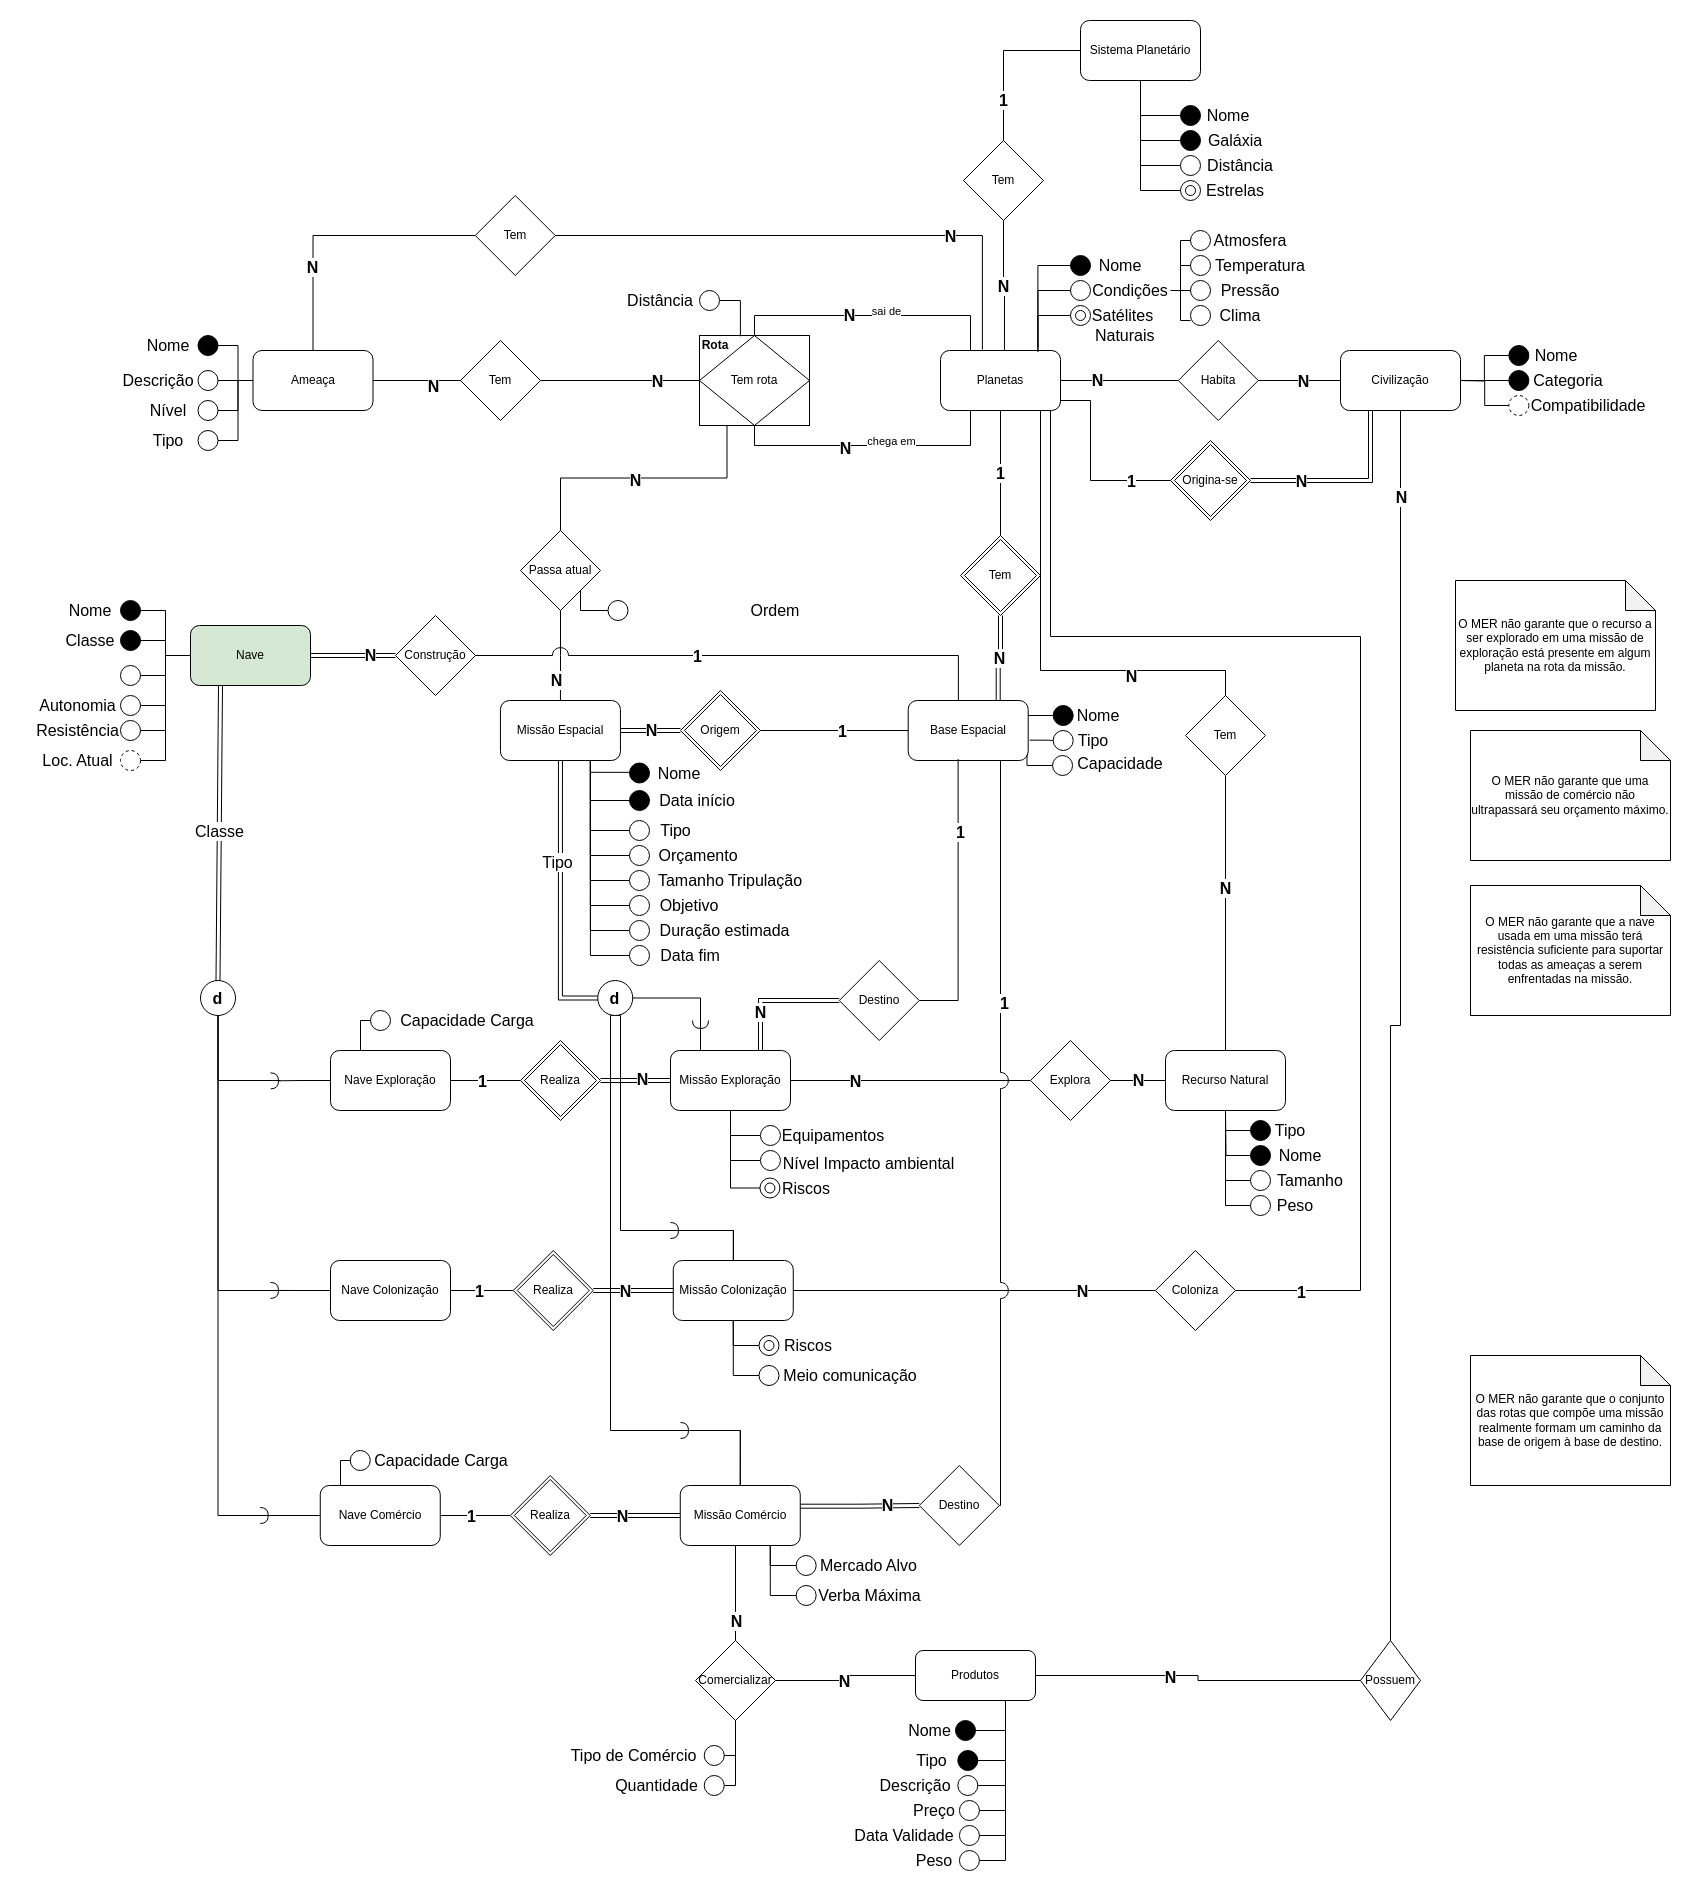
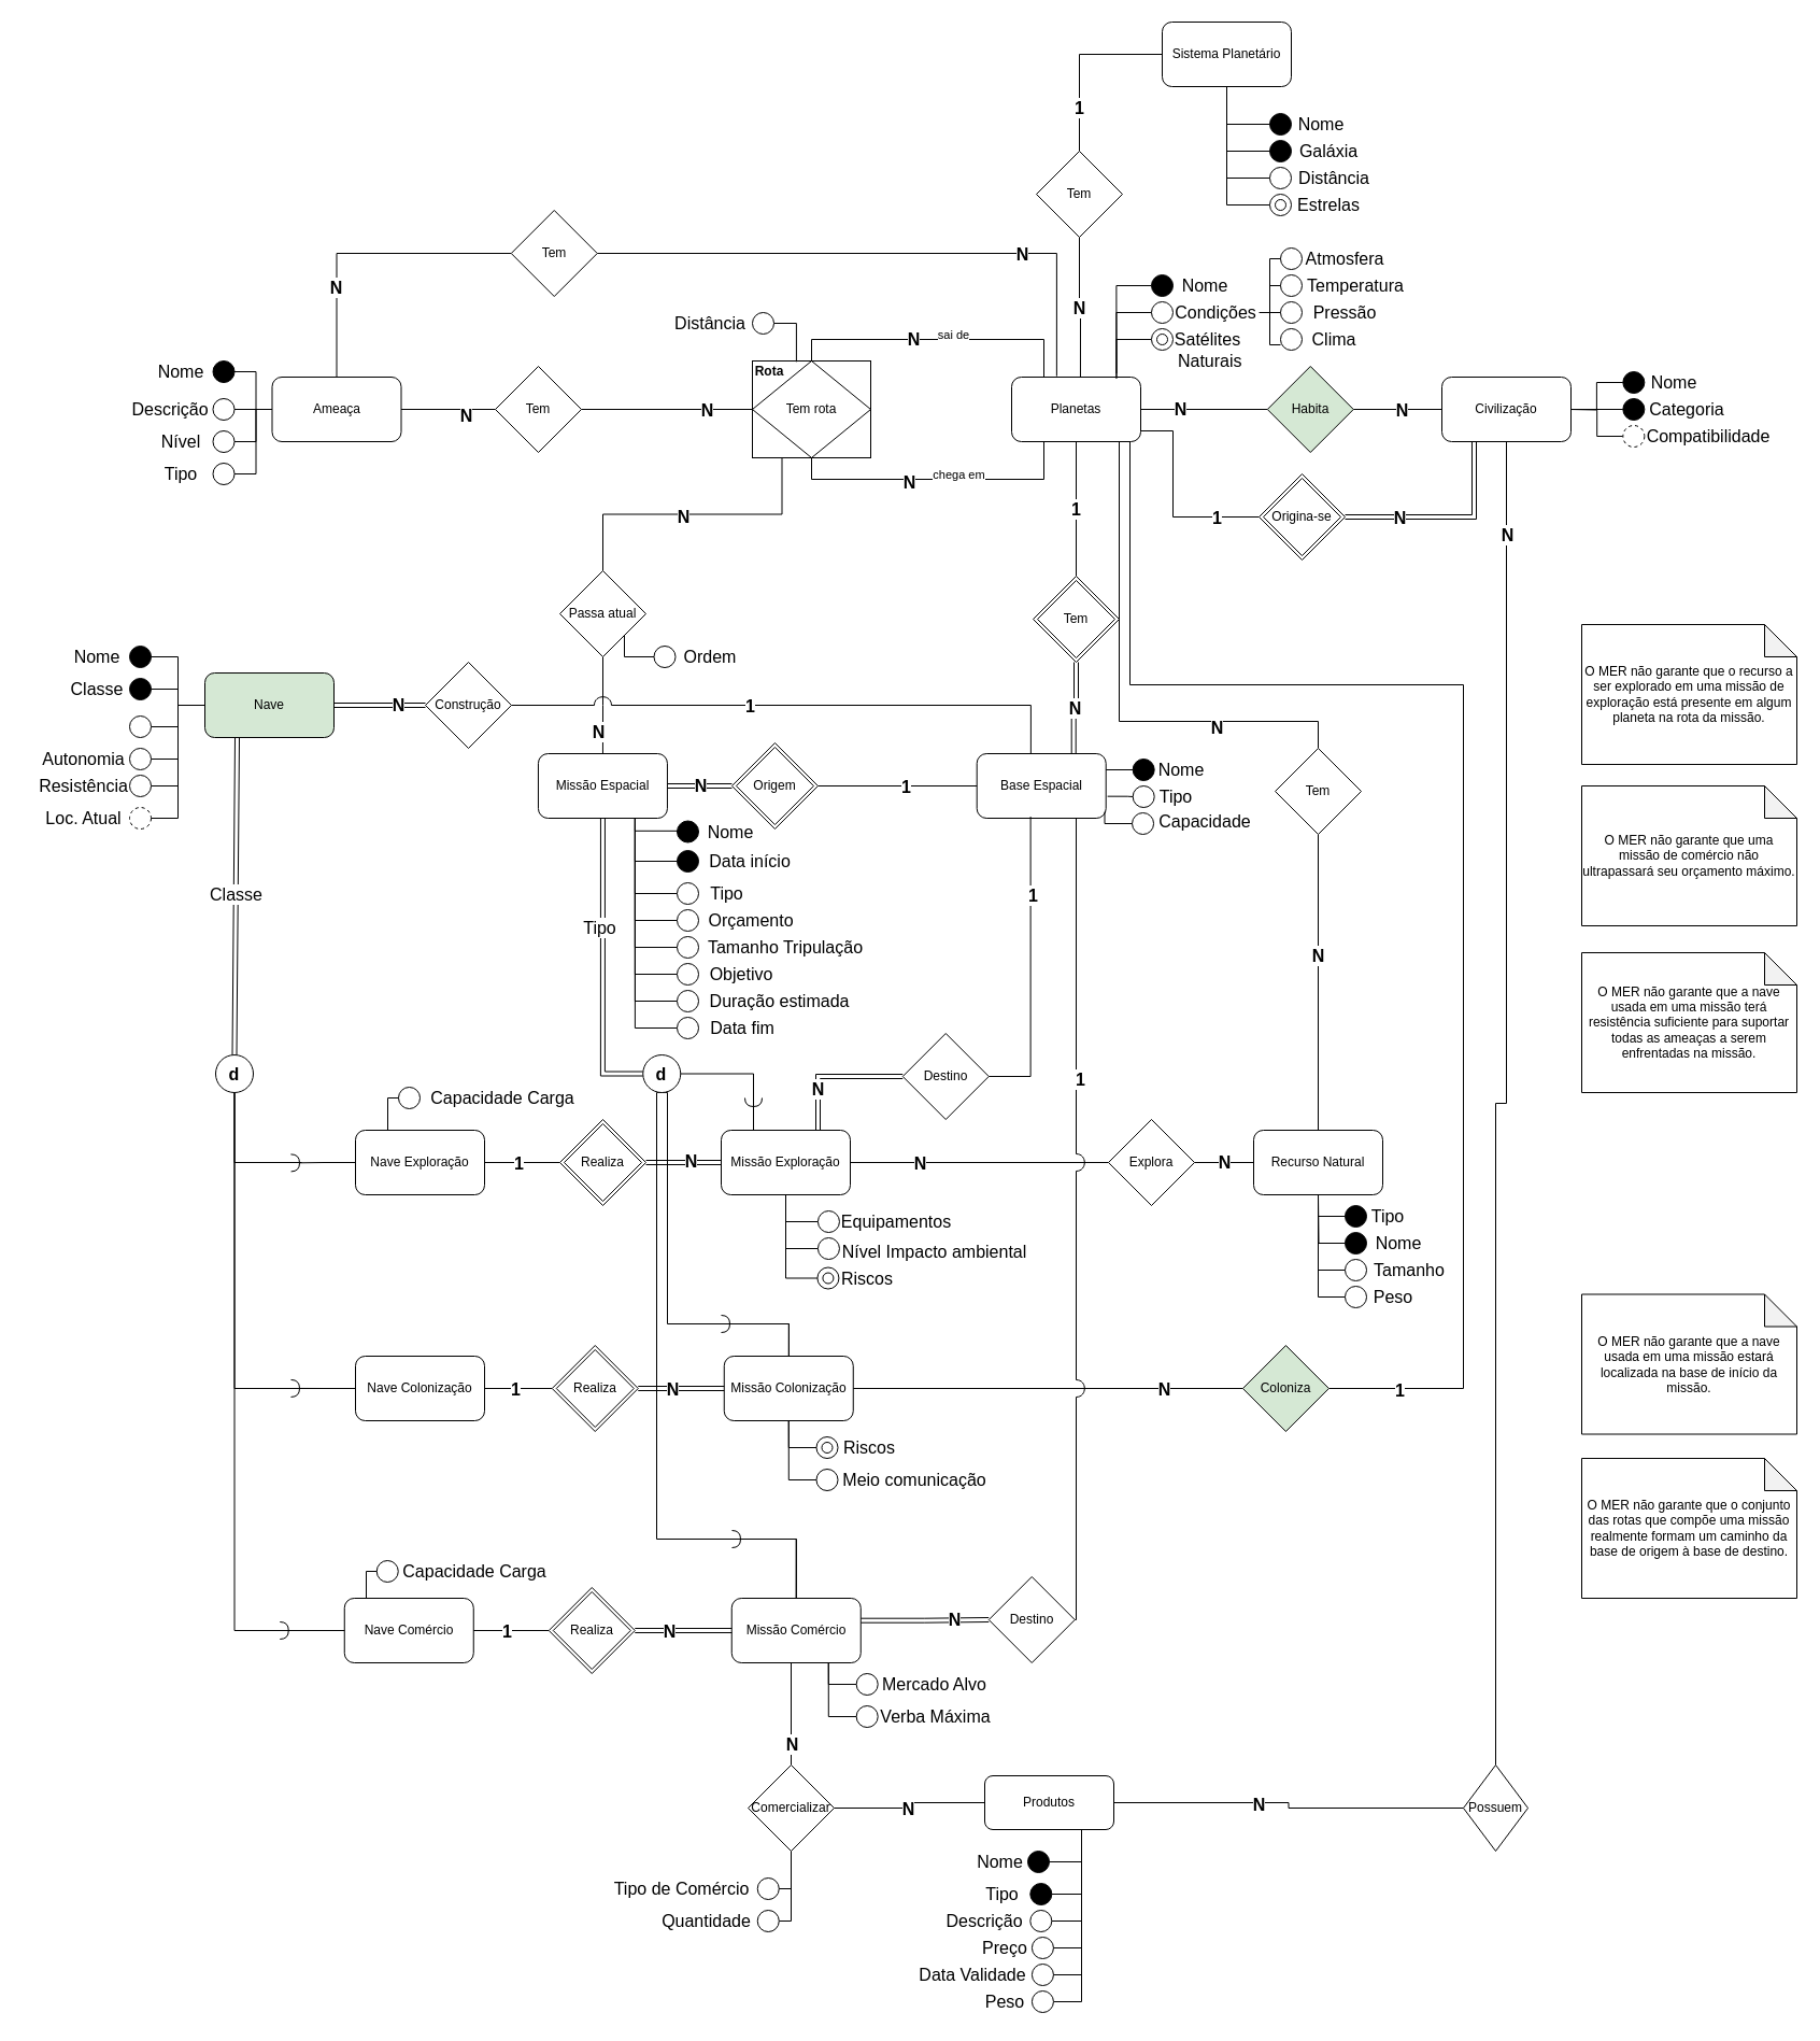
- <mxCell id="60" value="Habita" style="rhombus;whiteSpace=wrap;html=1;rotation=0;" parent="1" vertex="1"><mxGeometry x="1177.79" y="340" width="80" height="80" as="geometry" /></mxCell>
+ <mxCell id="60" value="Habita" style="rhombus;whiteSpace=wrap;html=1;rotation=0;fillColor=#d5e8d4;" parent="1" vertex="1"><mxGeometry x="1177.79" y="340" width="80" height="80" as="geometry" /></mxCell>
- <mxCell id="316" value="&lt;span style=&quot;font-size: 16px;&quot;&gt;Ordem&lt;/span&gt;" style="text;html=1;strokeColor=none;fillColor=none;align=center;verticalAlign=middle;whiteSpace=wrap;rounded=0;" vertex="1" parent="1"><mxGeometry x="745" y="595" width="60" height="30" as="geometry" /></mxCell>
+ <mxCell id="316" value="&lt;span style=&quot;font-size: 16px;&quot;&gt;Ordem&lt;/span&gt;" style="text;html=1;strokeColor=none;fillColor=none;align=center;verticalAlign=middle;whiteSpace=wrap;rounded=0;" vertex="1" parent="1"><mxGeometry x="630" y="595" width="60" height="30" as="geometry" /></mxCell>
- <mxCell id="311" value="O MER não garante que o recurso a ser explorado em uma missão de exploração está presente em algum planeta na rota da missão." style="shape=note;whiteSpace=wrap;html=1;backgroundOutline=1;darkOpacity=0.05;" vertex="1" parent="1"><mxGeometry x="1455" y="580" width="200" height="130" as="geometry" /></mxCell>
+ <mxCell id="311" value="O MER não garante que o recurso a ser explorado em uma missão de exploração está presente em algum planeta na rota da missão." style="shape=note;whiteSpace=wrap;html=1;backgroundOutline=1;darkOpacity=0.05;" vertex="1" parent="1"><mxGeometry x="1470" y="580" width="200" height="130" as="geometry" /></mxCell>
+ <mxCell id="314" value="O MER não garante que a nave usada em uma missão estará localizada na base de início da missão." style="shape=note;whiteSpace=wrap;html=1;backgroundOutline=1;darkOpacity=0.05;" vertex="1" parent="1"><mxGeometry x="1470" y="1202.5" width="200" height="130" as="geometry" /></mxCell>
- <mxCell id="150" value="Coloniza" style="rhombus;whiteSpace=wrap;html=1;" parent="1" vertex="1"><mxGeometry x="1154.91" y="1250" width="80" height="80" as="geometry" /></mxCell>
+ <mxCell id="150" value="Coloniza" style="rhombus;whiteSpace=wrap;html=1;fillColor=#d5e8d4;" parent="1" vertex="1"><mxGeometry x="1154.91" y="1250" width="80" height="80" as="geometry" /></mxCell>
